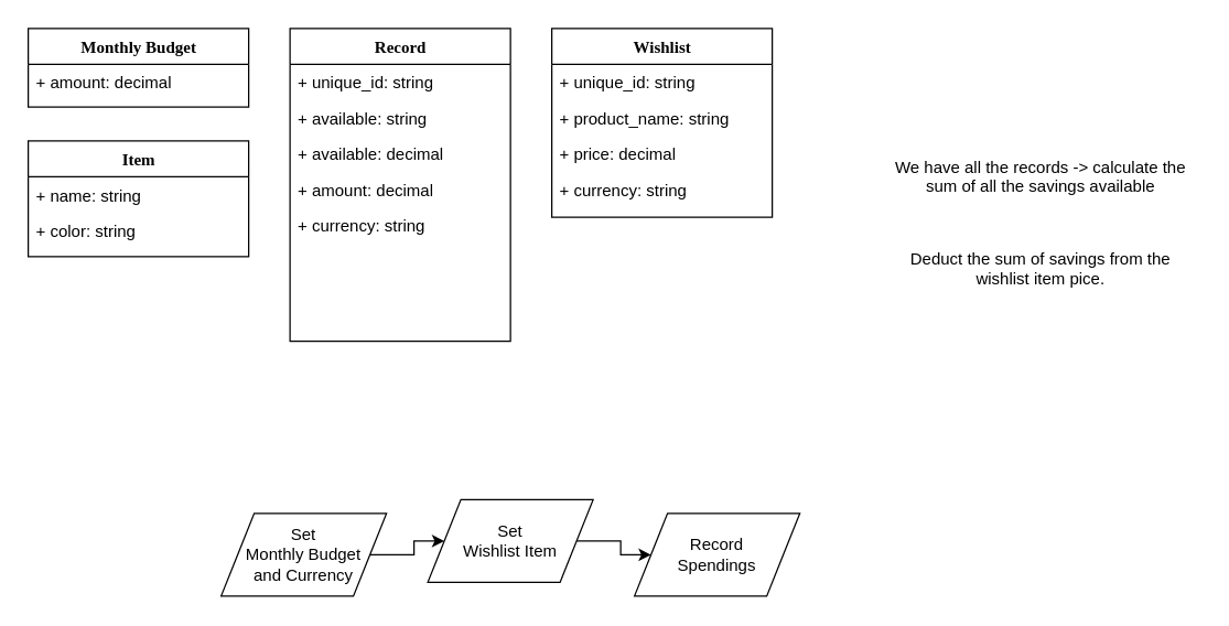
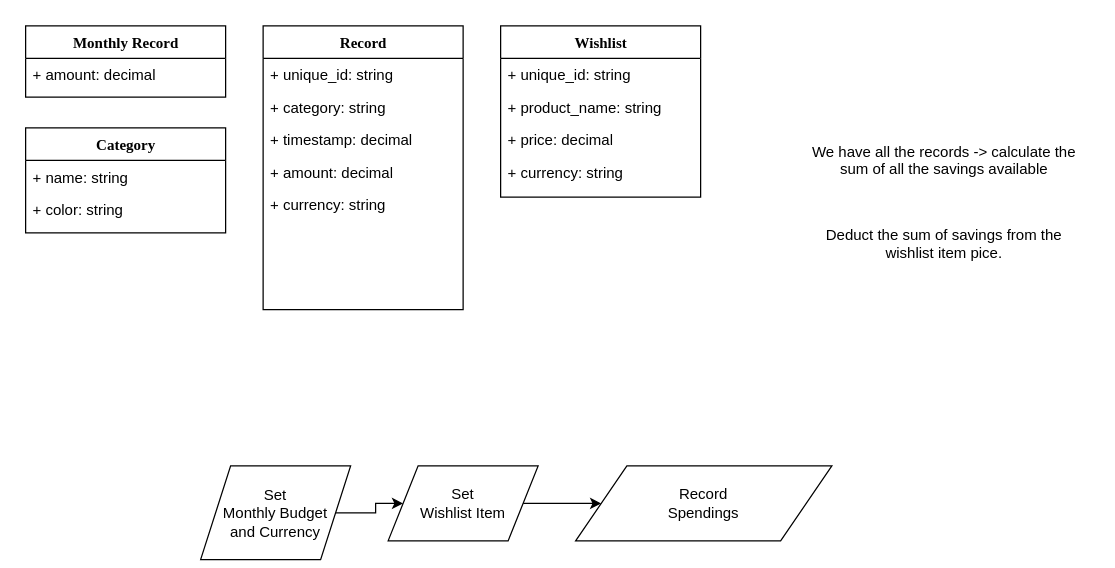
- <mxCell id="13" value="Monthly Budget" style="swimlane;html=1;fontStyle=1;align=center;verticalAlign=top;childLayout=stackLayout;horizontal=1;startSize=26;horizontalStack=0;resizeParent=1;resizeLast=0;collapsible=1;marginBottom=0;swimlaneFillColor=#ffffff;rounded=0;shadow=0;comic=0;labelBackgroundColor=none;strokeColor=#000000;strokeWidth=1;fillColor=none;fontFamily=Verdana;fontSize=12;fontColor=#000000;" vertex="1" parent="1"><mxGeometry x="20" y="20" width="160" height="57" as="geometry" /></mxCell>
+ <mxCell id="13" value="Monthly Record" style="swimlane;html=1;fontStyle=1;align=center;verticalAlign=top;childLayout=stackLayout;horizontal=1;startSize=26;horizontalStack=0;resizeParent=1;resizeLast=0;collapsible=1;marginBottom=0;swimlaneFillColor=#ffffff;rounded=0;shadow=0;comic=0;labelBackgroundColor=none;strokeColor=#000000;strokeWidth=1;fillColor=none;fontFamily=Verdana;fontSize=12;fontColor=#000000;" vertex="1" parent="1"><mxGeometry x="20" y="20" width="160" height="57" as="geometry" /></mxCell>
- <mxCell id="4" value="+ available: string" style="text;html=1;strokeColor=none;fillColor=none;align=left;verticalAlign=top;spacingLeft=4;spacingRight=4;whiteSpace=wrap;overflow=hidden;rotatable=0;points=[[0,0.5],[1,0.5]];portConstraint=eastwest;" parent="2" vertex="1"><mxGeometry y="52" width="160" height="26" as="geometry" /></mxCell>
+ <mxCell id="4" value="+ category: string" style="text;html=1;strokeColor=none;fillColor=none;align=left;verticalAlign=top;spacingLeft=4;spacingRight=4;whiteSpace=wrap;overflow=hidden;rotatable=0;points=[[0,0.5],[1,0.5]];portConstraint=eastwest;" parent="2" vertex="1"><mxGeometry y="52" width="160" height="26" as="geometry" /></mxCell>
- <mxCell id="5" value="+ available: decimal" style="text;html=1;strokeColor=none;fillColor=none;align=left;verticalAlign=top;spacingLeft=4;spacingRight=4;whiteSpace=wrap;overflow=hidden;rotatable=0;points=[[0,0.5],[1,0.5]];portConstraint=eastwest;" parent="2" vertex="1"><mxGeometry y="78" width="160" height="26" as="geometry" /></mxCell>
+ <mxCell id="5" value="+ timestamp: decimal" style="text;html=1;strokeColor=none;fillColor=none;align=left;verticalAlign=top;spacingLeft=4;spacingRight=4;whiteSpace=wrap;overflow=hidden;rotatable=0;points=[[0,0.5],[1,0.5]];portConstraint=eastwest;" parent="2" vertex="1"><mxGeometry y="78" width="160" height="26" as="geometry" /></mxCell>
- <mxCell id="15" value="Item" style="swimlane;html=1;fontStyle=1;align=center;verticalAlign=top;childLayout=stackLayout;horizontal=1;startSize=26;horizontalStack=0;resizeParent=1;resizeLast=0;collapsible=1;marginBottom=0;swimlaneFillColor=#ffffff;rounded=0;shadow=0;comic=0;labelBackgroundColor=none;strokeColor=#000000;strokeWidth=1;fillColor=none;fontFamily=Verdana;fontSize=12;fontColor=#000000;" vertex="1" parent="1"><mxGeometry x="20" y="101.5" width="160" height="84" as="geometry" /></mxCell>
+ <mxCell id="15" value="Category" style="swimlane;html=1;fontStyle=1;align=center;verticalAlign=top;childLayout=stackLayout;horizontal=1;startSize=26;horizontalStack=0;resizeParent=1;resizeLast=0;collapsible=1;marginBottom=0;swimlaneFillColor=#ffffff;rounded=0;shadow=0;comic=0;labelBackgroundColor=none;strokeColor=#000000;strokeWidth=1;fillColor=none;fontFamily=Verdana;fontSize=12;fontColor=#000000;" vertex="1" parent="1"><mxGeometry x="20" y="101.5" width="160" height="84" as="geometry" /></mxCell>
- <mxCell id="22" value="Set&lt;br&gt;Wishlist Item" style="shape=parallelogram;perimeter=parallelogramPerimeter;whiteSpace=wrap;html=1;" vertex="1" parent="1"><mxGeometry x="310" y="362" width="120" height="60" as="geometry" /></mxCell>
+ <mxCell id="22" value="Set&lt;br&gt;Wishlist Item" style="shape=parallelogram;perimeter=parallelogramPerimeter;whiteSpace=wrap;html=1;" vertex="1" parent="1"><mxGeometry x="310" y="372" width="120" height="60" as="geometry" /></mxCell>
- <mxCell id="20" value="Set&lt;br&gt;Monthly Budget&lt;br&gt;and Currency" style="shape=parallelogram;perimeter=parallelogramPerimeter;whiteSpace=wrap;html=1;" vertex="1" parent="1"><mxGeometry x="160" y="372" width="120" height="60" as="geometry" /></mxCell>
+ <mxCell id="20" value="Set&lt;br&gt;Monthly Budget&lt;br&gt;and Currency" style="shape=parallelogram;perimeter=parallelogramPerimeter;whiteSpace=wrap;html=1;" vertex="1" parent="1"><mxGeometry x="160" y="372" width="120" height="75" as="geometry" /></mxCell>
- <mxCell id="23" value="Record&lt;br&gt;Spendings" style="shape=parallelogram;perimeter=parallelogramPerimeter;whiteSpace=wrap;html=1;" vertex="1" parent="1"><mxGeometry x="460" y="372" width="120" height="60" as="geometry" /></mxCell>
+ <mxCell id="23" value="Record&lt;br&gt;Spendings" style="shape=parallelogram;perimeter=parallelogramPerimeter;whiteSpace=wrap;html=1;" vertex="1" parent="1"><mxGeometry x="460" y="372" width="205" height="60" as="geometry" /></mxCell>
